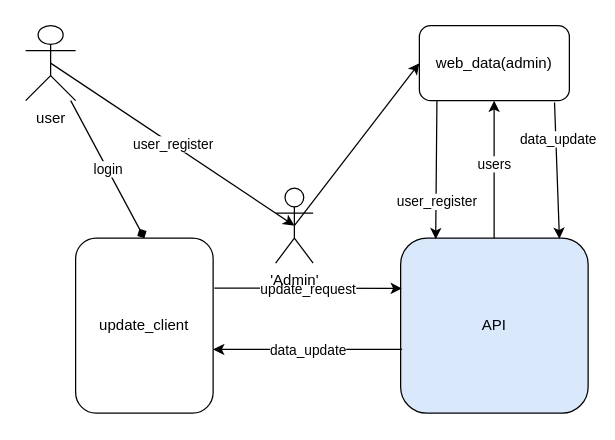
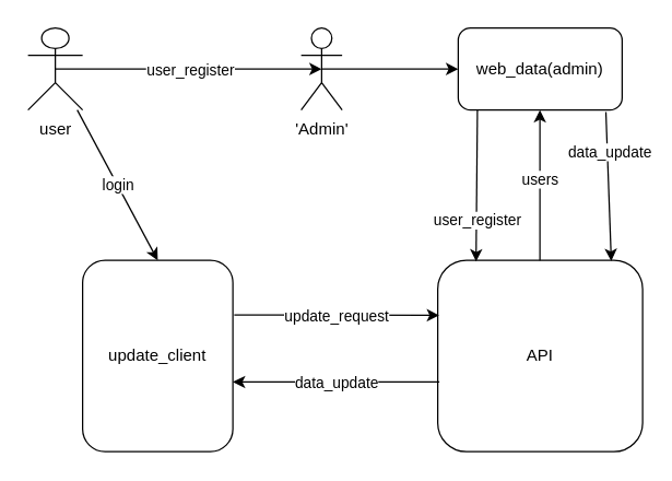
- <mxCell id="11" value="'Admin'" style="shape=umlActor;verticalLabelPosition=bottom;verticalAlign=top;html=1;outlineConnect=0;" vertex="1" parent="1"><mxGeometry x="220" y="150" width="30" height="60" as="geometry" /></mxCell>
+ <mxCell id="11" value="'Admin'" style="shape=umlActor;verticalLabelPosition=bottom;verticalAlign=top;html=1;outlineConnect=0;" vertex="1" parent="1"><mxGeometry x="220" y="20" width="30" height="60" as="geometry" /></mxCell>
- <mxCell id="4" value="" style="endArrow=diamond;html=1;rounded=0;entryX=0.5;entryY=0;entryDx=0;entryDy=0;" edge="1" parent="1" source="2" target="3"><mxGeometry relative="1" as="geometry"><mxPoint x="-60" y="260" as="sourcePoint" /><mxPoint x="40" y="260" as="targetPoint" /></mxGeometry></mxCell>
+ <mxCell id="4" value="" style="endArrow=classic;html=1;rounded=0;entryX=0.5;entryY=0;entryDx=0;entryDy=0;" edge="1" parent="1" source="2" target="3"><mxGeometry relative="1" as="geometry"><mxPoint x="-60" y="260" as="sourcePoint" /><mxPoint x="40" y="260" as="targetPoint" /></mxGeometry></mxCell>
- <mxCell id="6" value="API" style="rounded=1;whiteSpace=wrap;html=1;fillColor=#dae8fc;" vertex="1" parent="1"><mxGeometry x="320" y="190" width="150" height="140" as="geometry" /></mxCell>
+ <mxCell id="6" value="API" style="rounded=1;whiteSpace=wrap;html=1;" vertex="1" parent="1"><mxGeometry x="320" y="190" width="150" height="140" as="geometry" /></mxCell>
